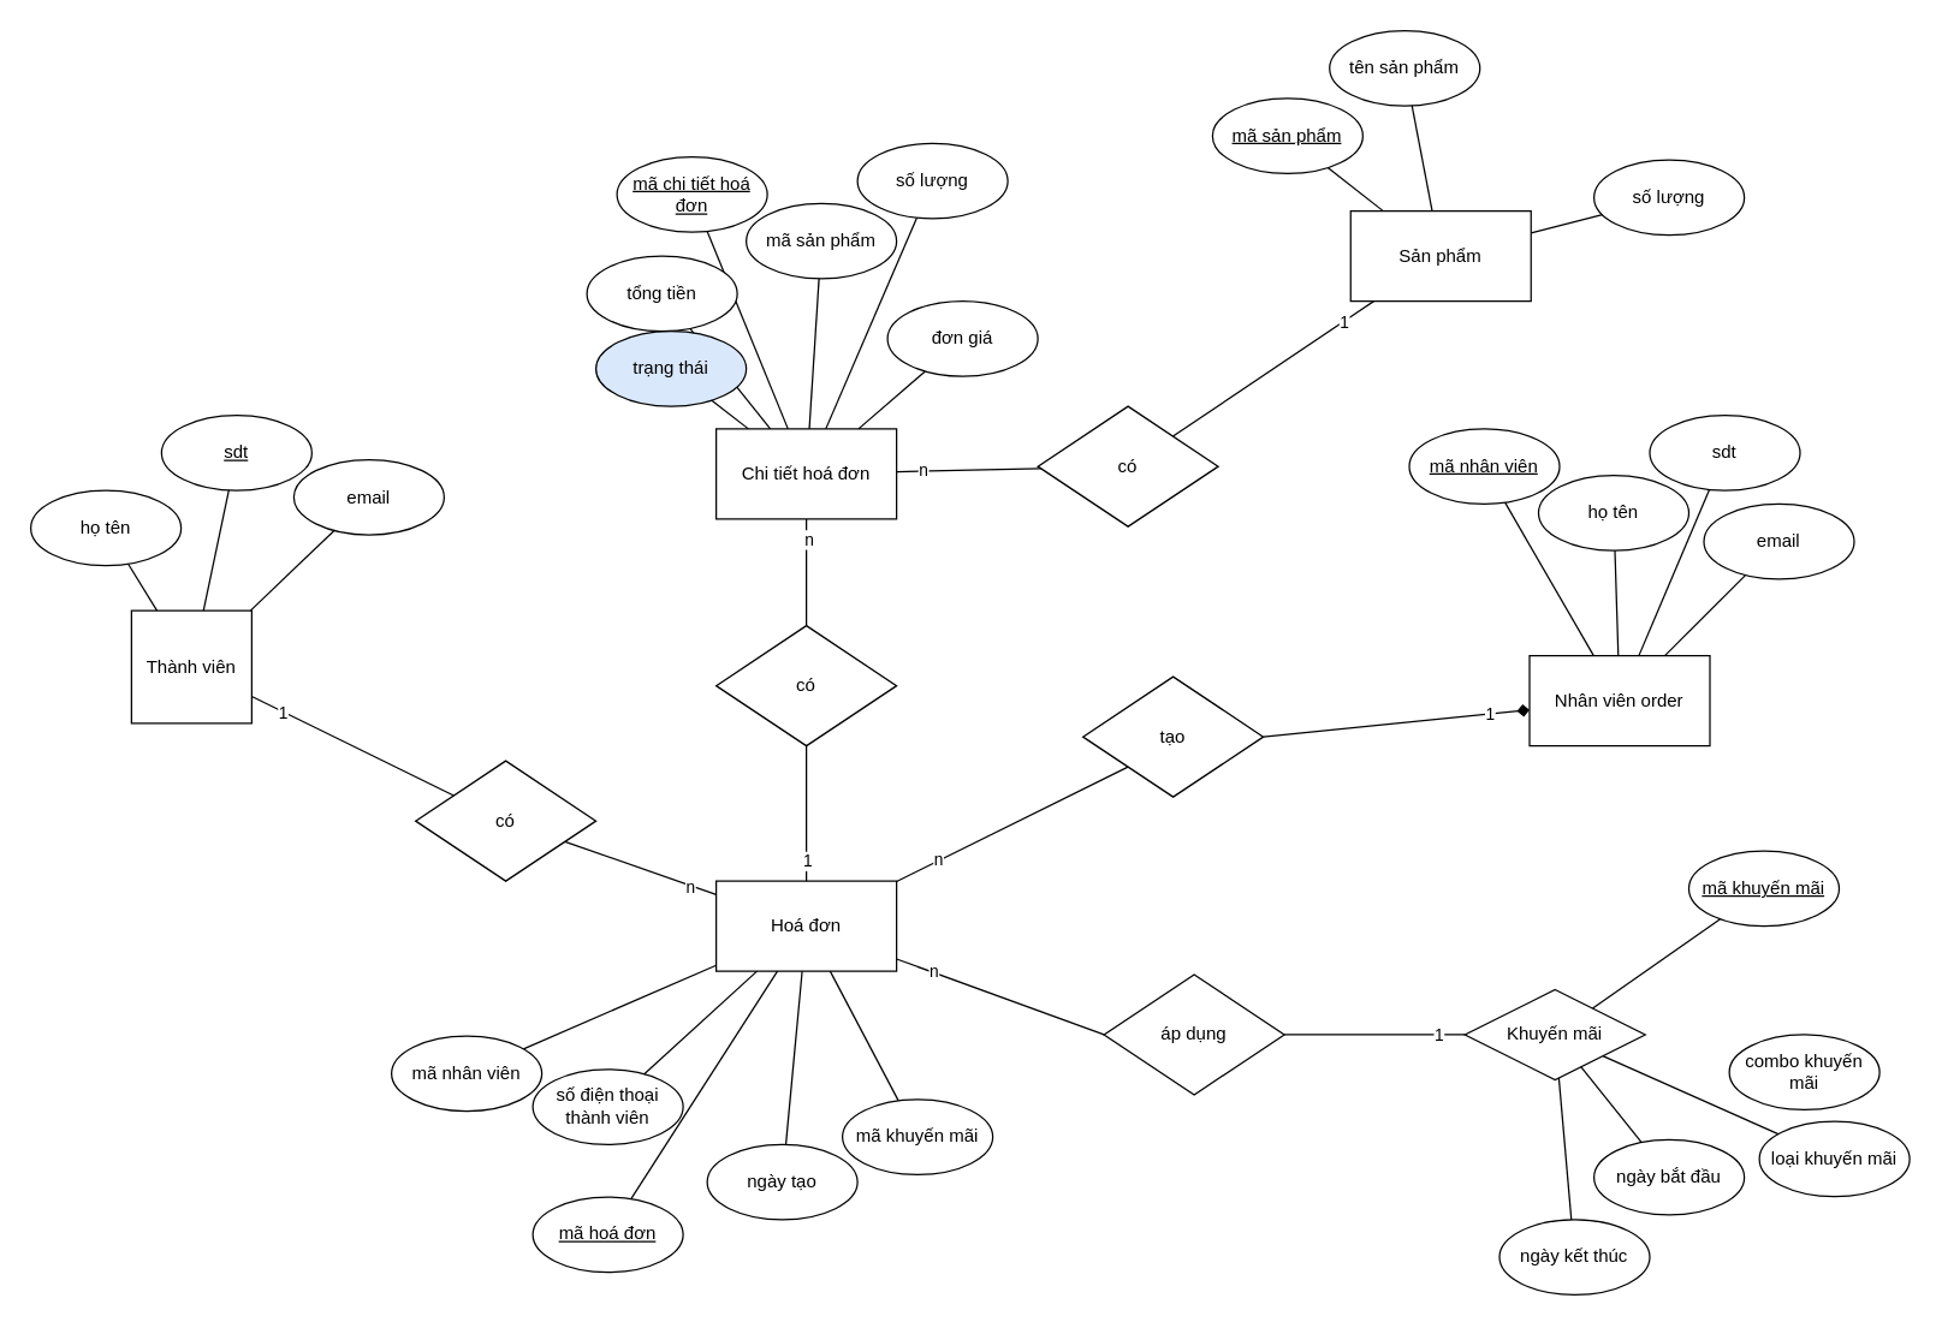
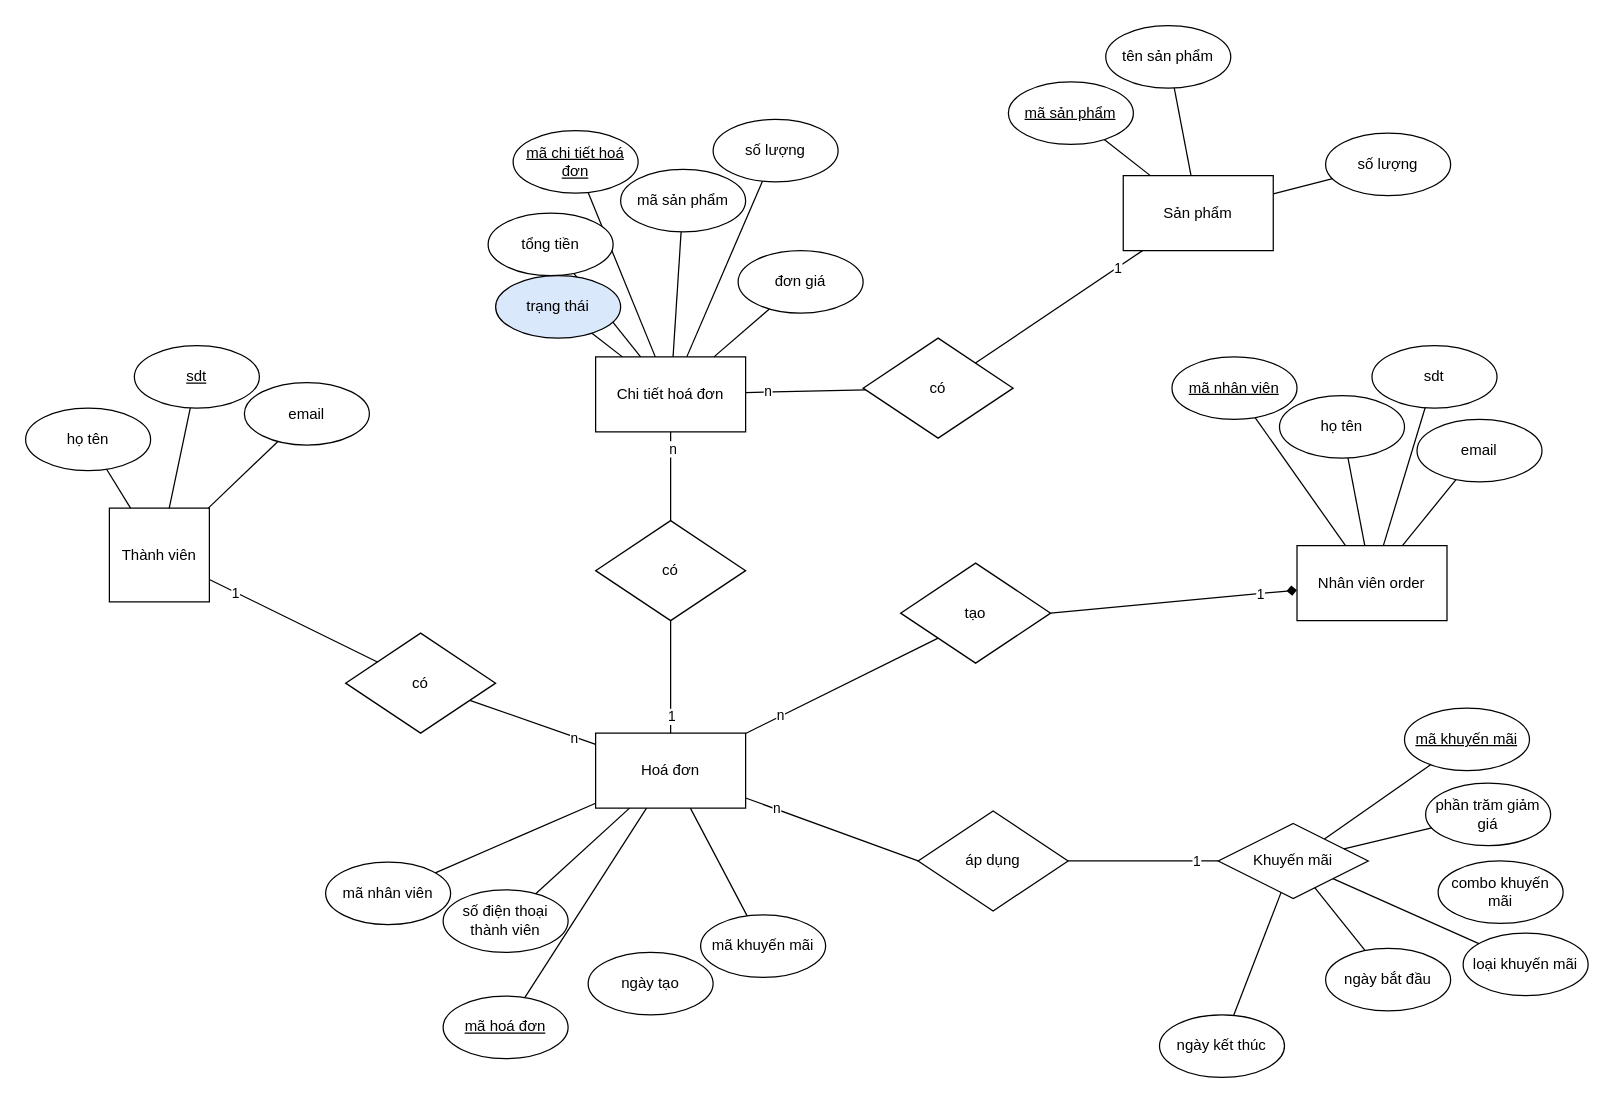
- <mxCell id="2" value="Nhân viên order&lt;br&gt;" style="rounded=0;whiteSpace=wrap;html=1;" vertex="1" parent="1"><mxGeometry x="1017.1" y="436" width="120" height="60" as="geometry" /></mxCell>
+ <mxCell id="2" value="Nhân viên order&lt;br&gt;" style="rounded=0;whiteSpace=wrap;html=1;" vertex="1" parent="1"><mxGeometry x="1037.1" y="436" width="120" height="60" as="geometry" /></mxCell>
+ <mxCell id="38" value="&lt;span&gt;phần trăm giảm giá&lt;/span&gt;" style="ellipse;whiteSpace=wrap;html=1;fontStyle=0" vertex="1" parent="1"><mxGeometry x="1140" y="626" width="100" height="50" as="geometry" /></mxCell>
+ <mxCell id="40" value="" style="endArrow=none;html=1;rounded=0;" edge="1" parent="1" source="35" target="38"><mxGeometry width="50" height="50" relative="1" as="geometry"><mxPoint x="1038.1" y="568.26" as="sourcePoint" /><mxPoint x="1160.1" y="578.26" as="targetPoint" /></mxGeometry></mxCell>
- <mxCell id="15" value="" style="endArrow=none;html=1;rounded=0;" edge="1" parent="1" source="11" target="13"><mxGeometry width="50" height="50" relative="1" as="geometry"><mxPoint x="525" y="519.13" as="sourcePoint" /><mxPoint x="580" y="499.13" as="targetPoint" /></mxGeometry></mxCell>
- <mxCell id="82" value="ngày kết thúc" style="ellipse;whiteSpace=wrap;html=1;fontStyle=0" vertex="1" parent="1"><mxGeometry x="997.1" y="811.39" width="100" height="50" as="geometry" /></mxCell>
+ <mxCell id="82" value="ngày kết thúc" style="ellipse;whiteSpace=wrap;html=1;fontStyle=0" vertex="1" parent="1"><mxGeometry x="927.1" y="811.39" width="100" height="50" as="geometry" /></mxCell>
